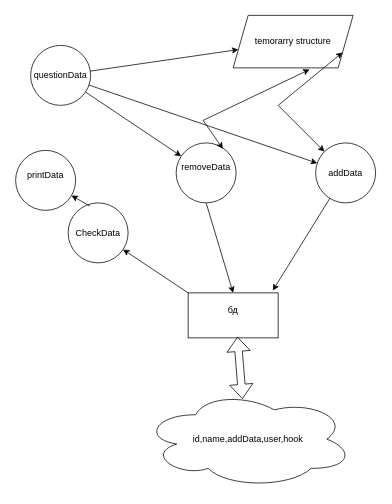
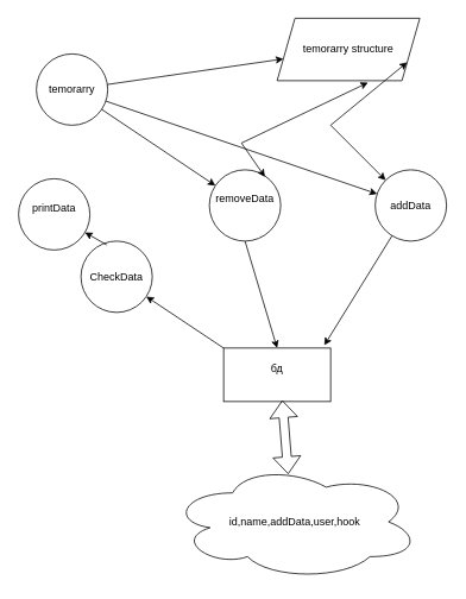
- <mxCell id="16" value="questionData" style="ellipse;whiteSpace=wrap;html=1;aspect=fixed;" vertex="1" parent="1"><mxGeometry x="40" y="60" width="80" height="80" as="geometry" /></mxCell>
+ <mxCell id="16" value="temorarry" style="ellipse;whiteSpace=wrap;html=1;aspect=fixed;" vertex="1" parent="1"><mxGeometry x="40" y="60" width="80" height="80" as="geometry" /></mxCell>
